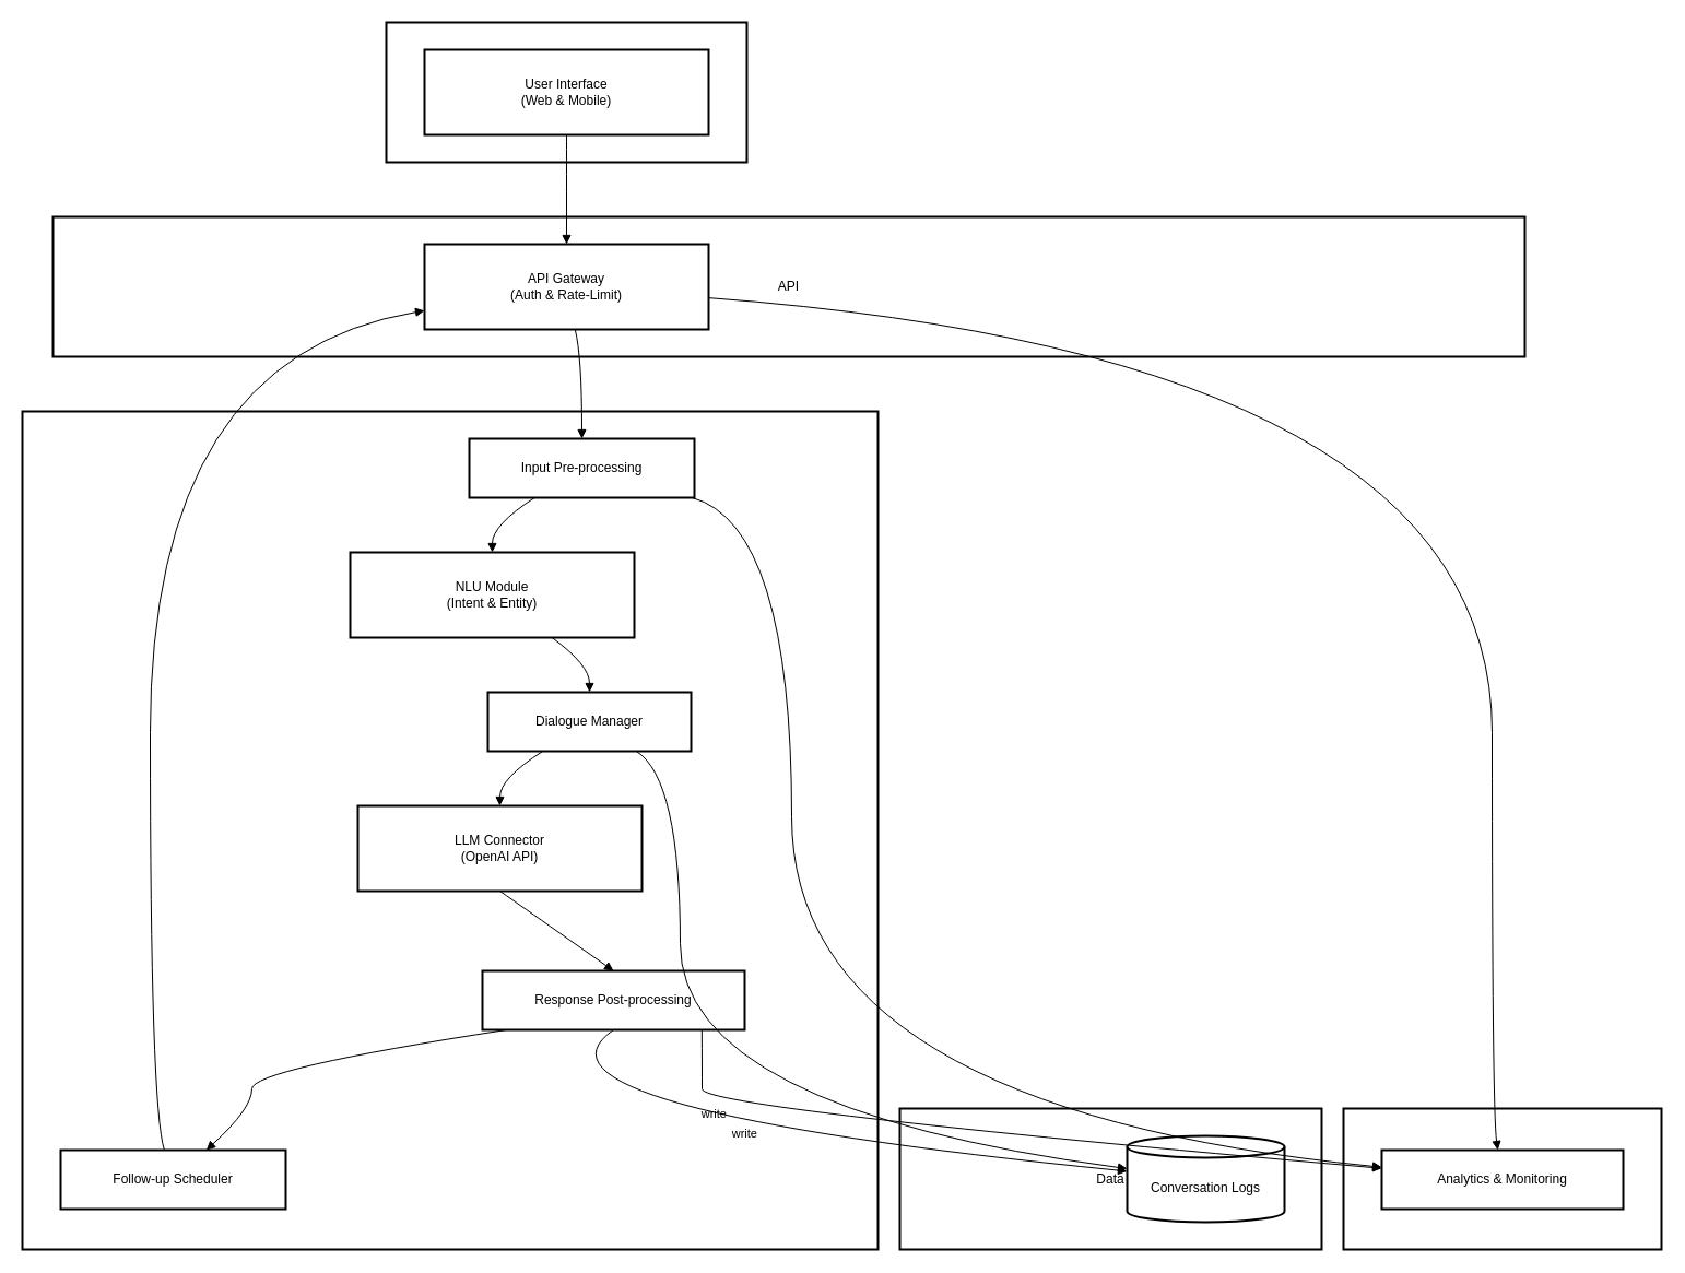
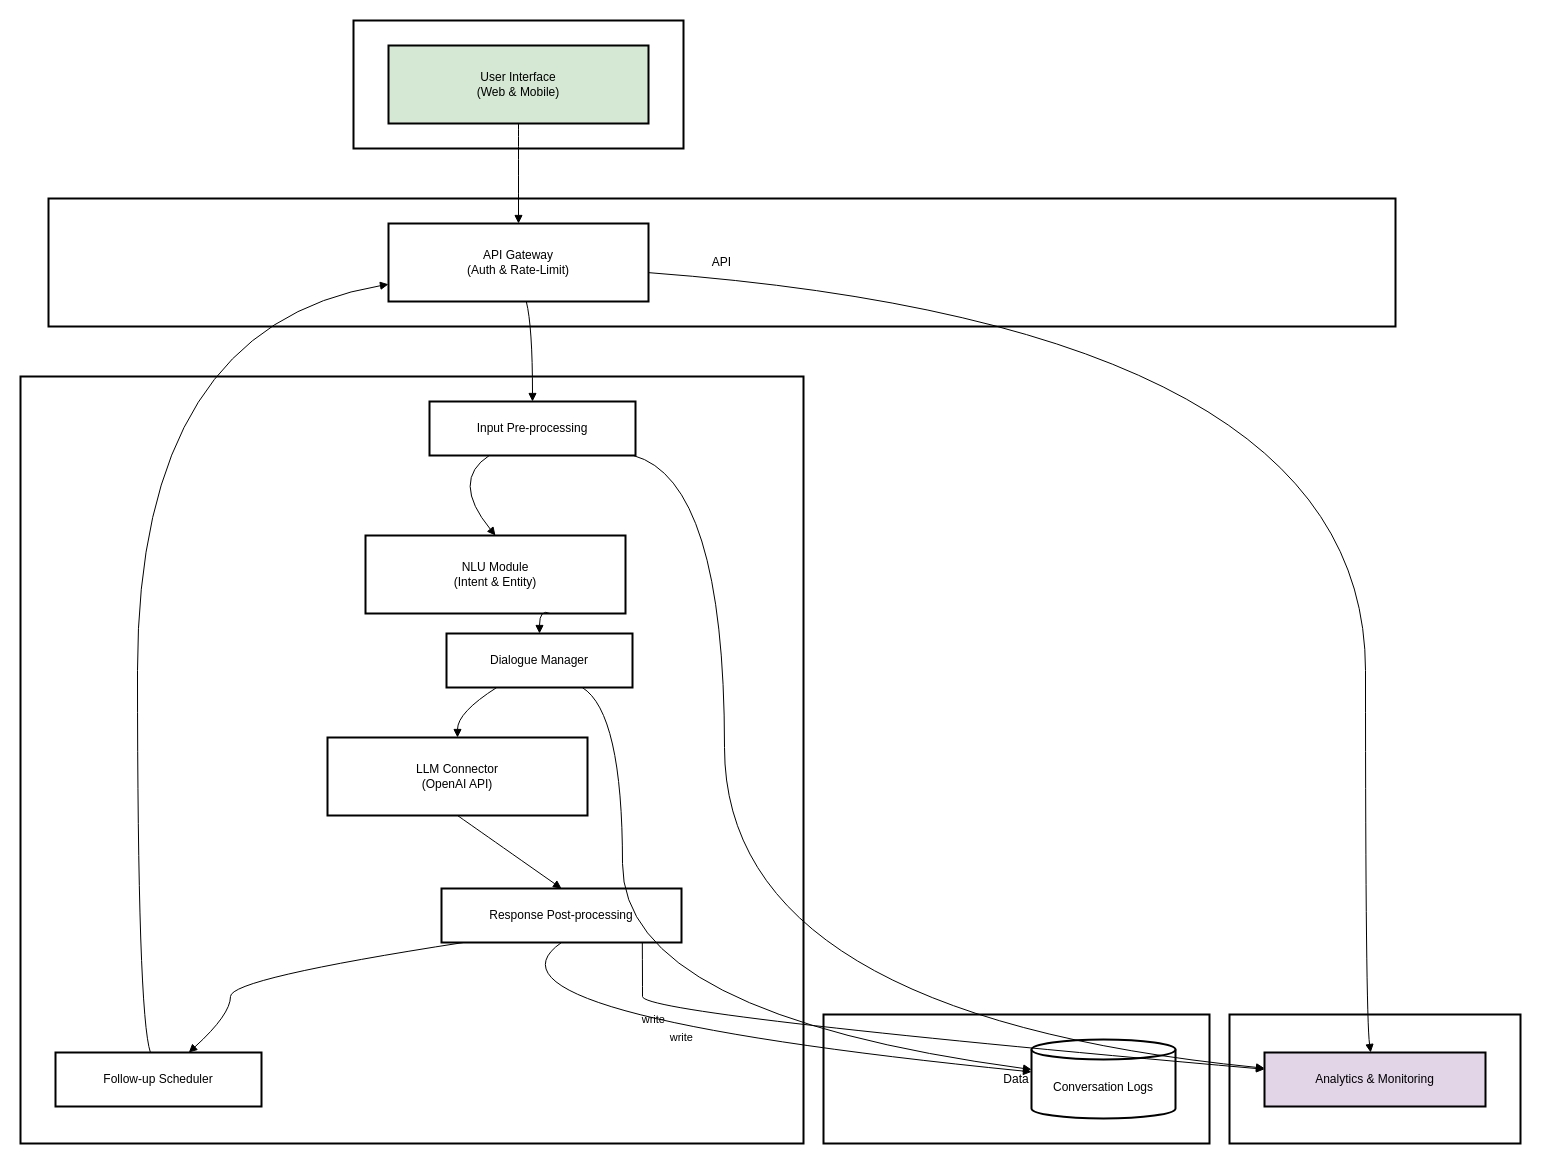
- <mxCell id="7" value="User Interface&#10;(Web &amp; Mobile)" style="whiteSpace=wrap;strokeWidth=2;" vertex="1" parent="1"><mxGeometry x="388" y="45" width="260" height="78" as="geometry" /></mxCell>
+ <mxCell id="7" value="User Interface&#10;(Web &amp; Mobile)" style="whiteSpace=wrap;strokeWidth=2;fillColor=#d5e8d4;" vertex="1" parent="1"><mxGeometry x="388" y="45" width="260" height="78" as="geometry" /></mxCell>
- <mxCell id="10" value="NLU Module&#10;(Intent &amp; Entity)" style="whiteSpace=wrap;strokeWidth=2;" vertex="1" parent="1"><mxGeometry x="320" y="505" width="260" height="78" as="geometry" /></mxCell>
+ <mxCell id="10" value="NLU Module&#10;(Intent &amp; Entity)" style="whiteSpace=wrap;strokeWidth=2;" vertex="1" parent="1"><mxGeometry x="365" y="535" width="260" height="78" as="geometry" /></mxCell>
- <mxCell id="16" value="Analytics &amp; Monitoring" style="whiteSpace=wrap;strokeWidth=2;" vertex="1" parent="1"><mxGeometry x="1264" y="1052" width="221" height="54" as="geometry" /></mxCell>
+ <mxCell id="16" value="Analytics &amp; Monitoring" style="whiteSpace=wrap;strokeWidth=2;fillColor=#e1d5e7;" vertex="1" parent="1"><mxGeometry x="1264" y="1052" width="221" height="54" as="geometry" /></mxCell>
